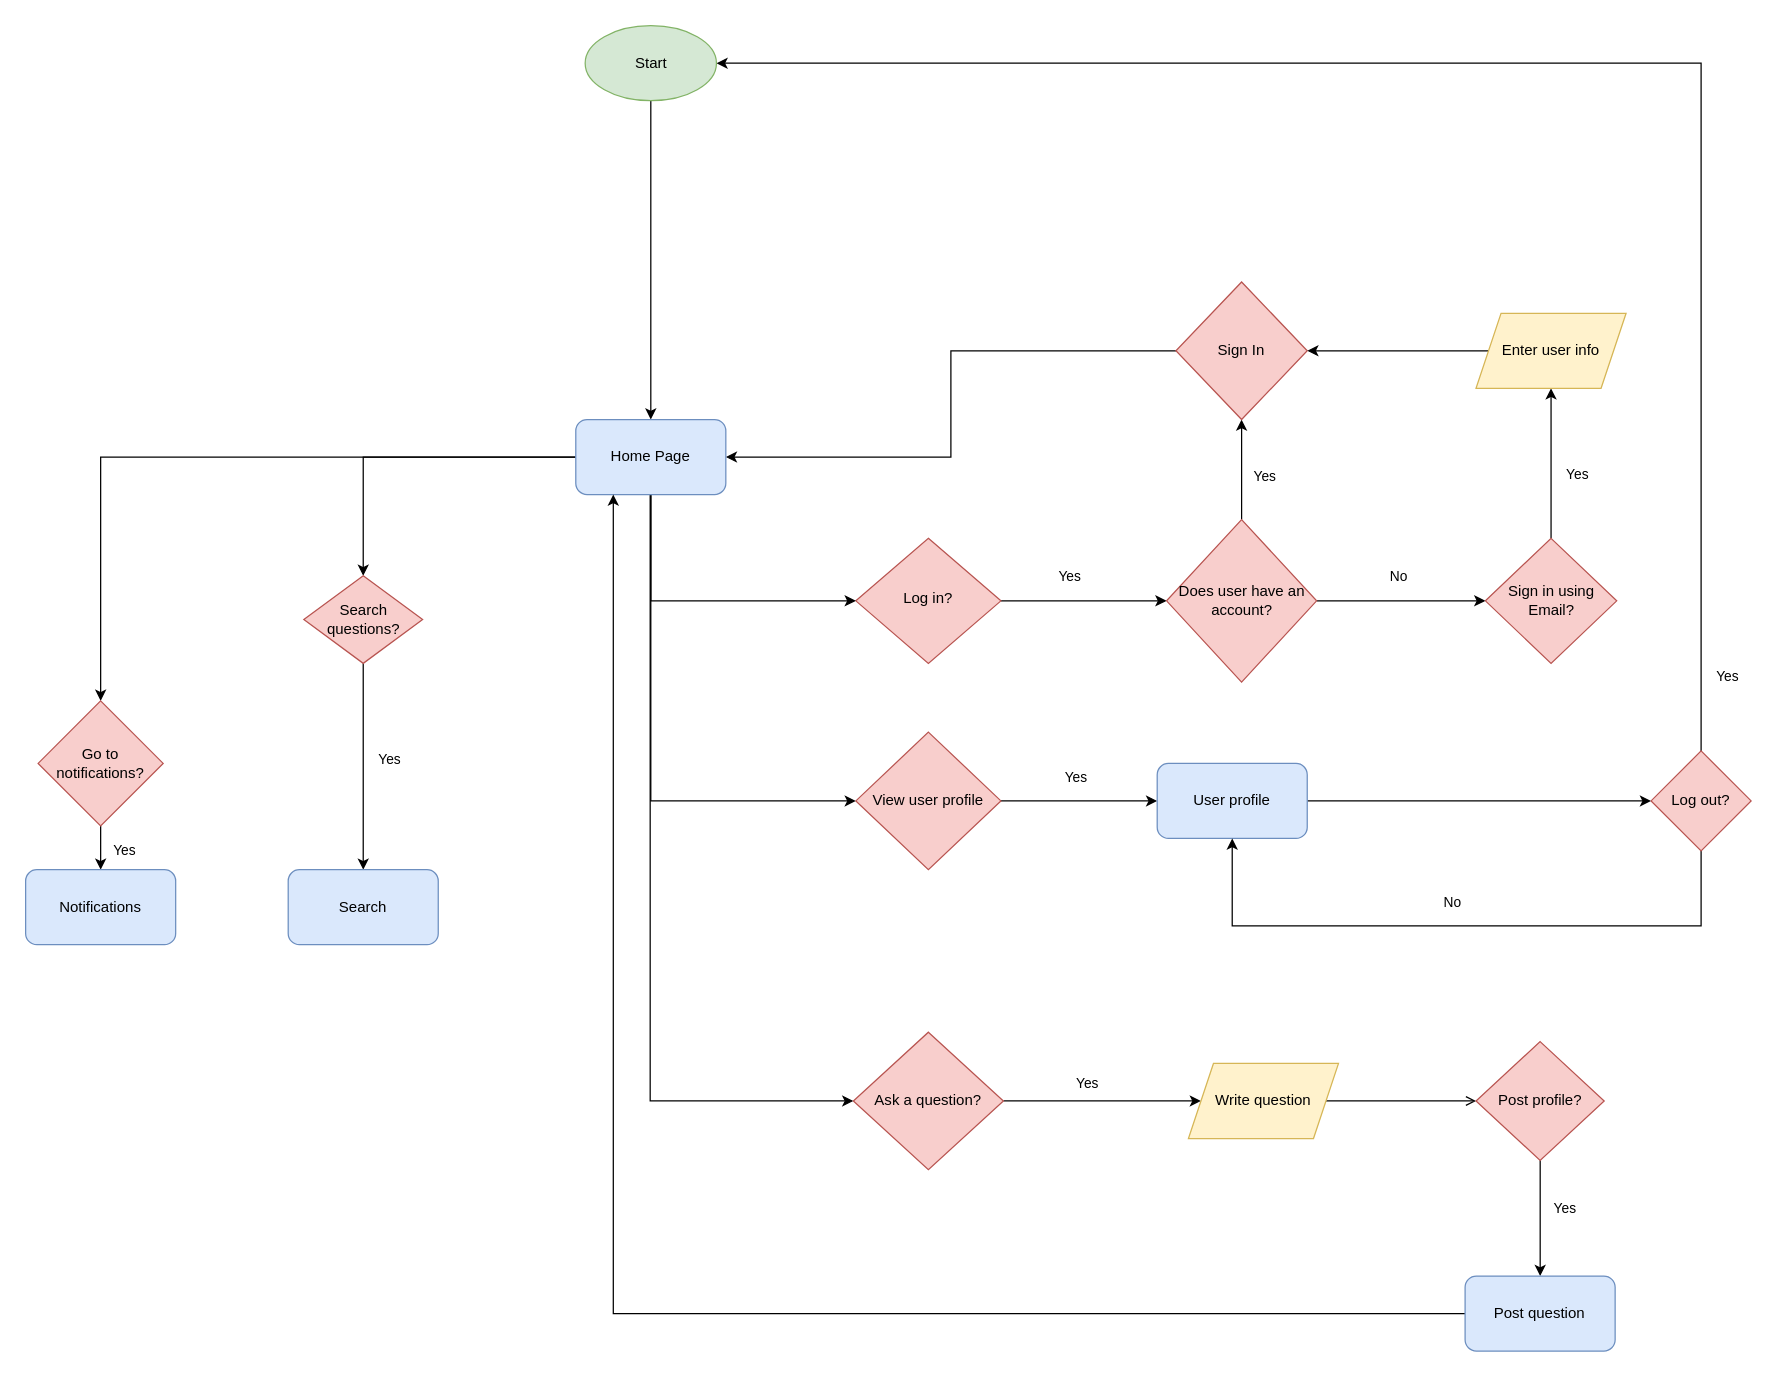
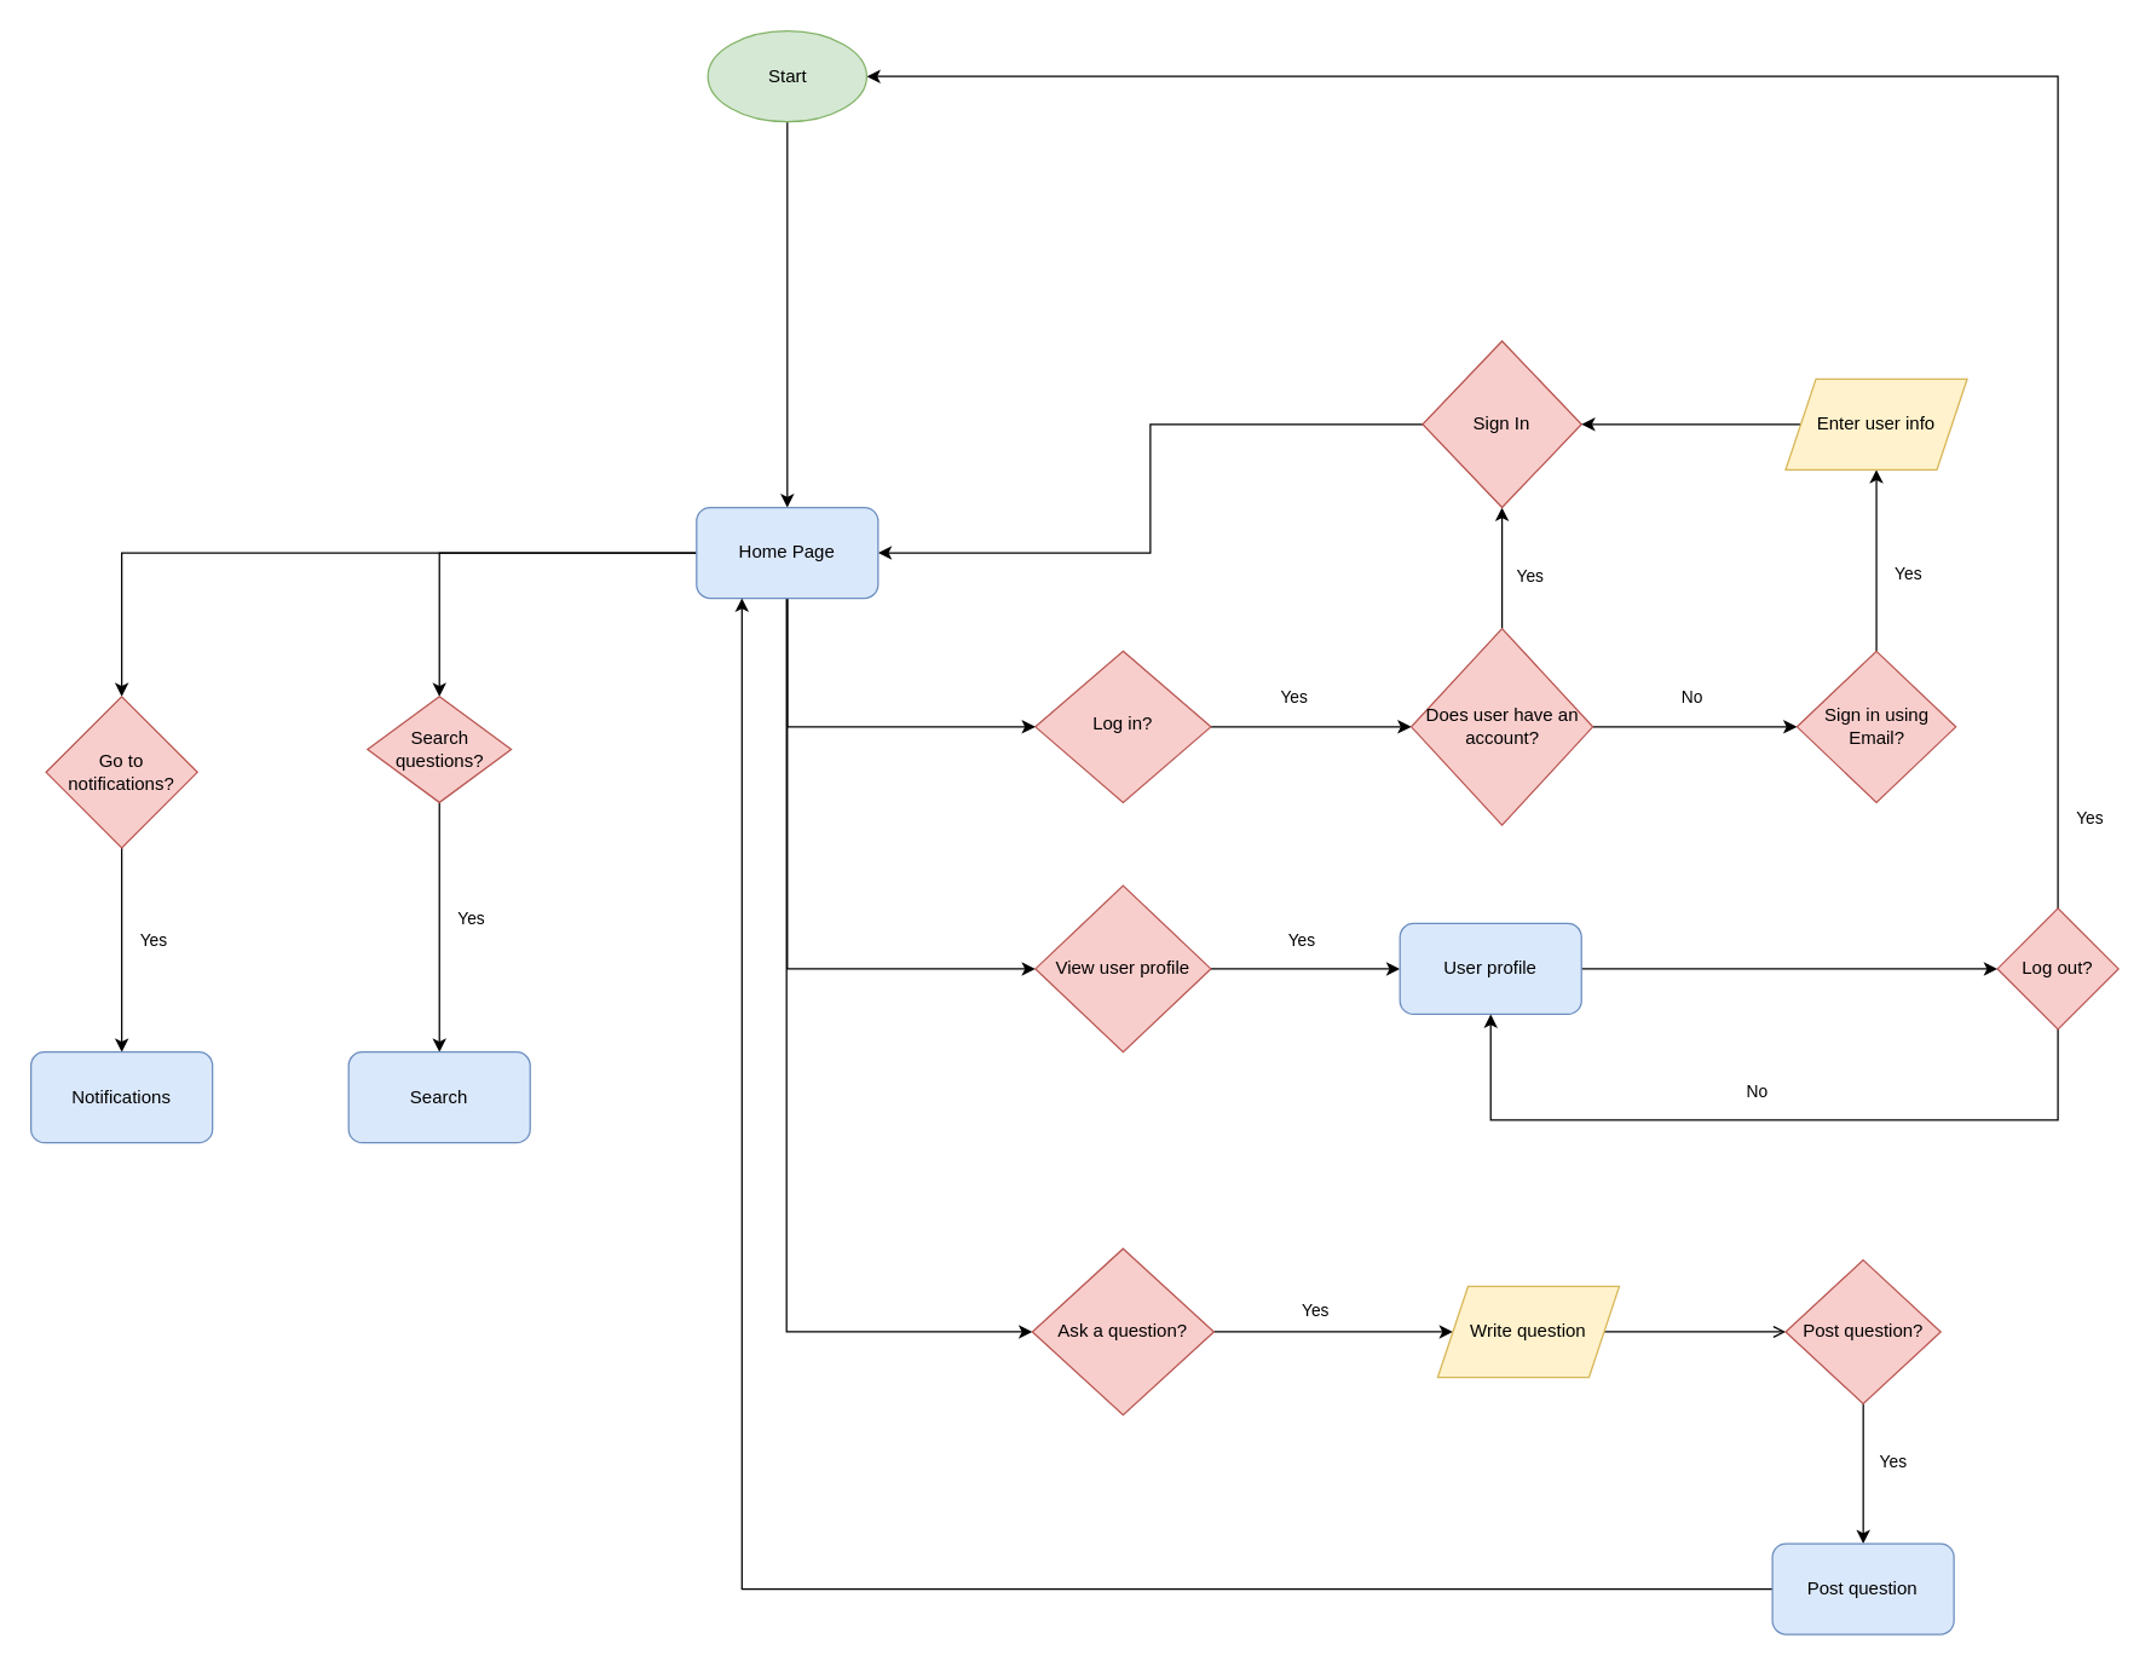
- <mxCell id="48" value="Go to notifications?" style="rhombus;whiteSpace=wrap;html=1;fillColor=#f8cecc;strokeColor=#b85450;" parent="1" vertex="1"><mxGeometry x="30" y="560" width="100" height="100" as="geometry" /></mxCell>
+ <mxCell id="48" value="Go to notifications?" style="rhombus;whiteSpace=wrap;html=1;fillColor=#f8cecc;strokeColor=#b85450;" parent="1" vertex="1"><mxGeometry x="30" y="460" width="100" height="100" as="geometry" /></mxCell>
- <mxCell id="45" value="Post profile?" style="rhombus;whiteSpace=wrap;html=1;fillColor=#f8cecc;strokeColor=#b85450;" parent="1" vertex="1"><mxGeometry x="1180" y="832.5" width="102.5" height="95" as="geometry" /></mxCell>
+ <mxCell id="45" value="Post question?" style="rhombus;whiteSpace=wrap;html=1;fillColor=#f8cecc;strokeColor=#b85450;" parent="1" vertex="1"><mxGeometry x="1180" y="832.5" width="102.5" height="95" as="geometry" /></mxCell>
